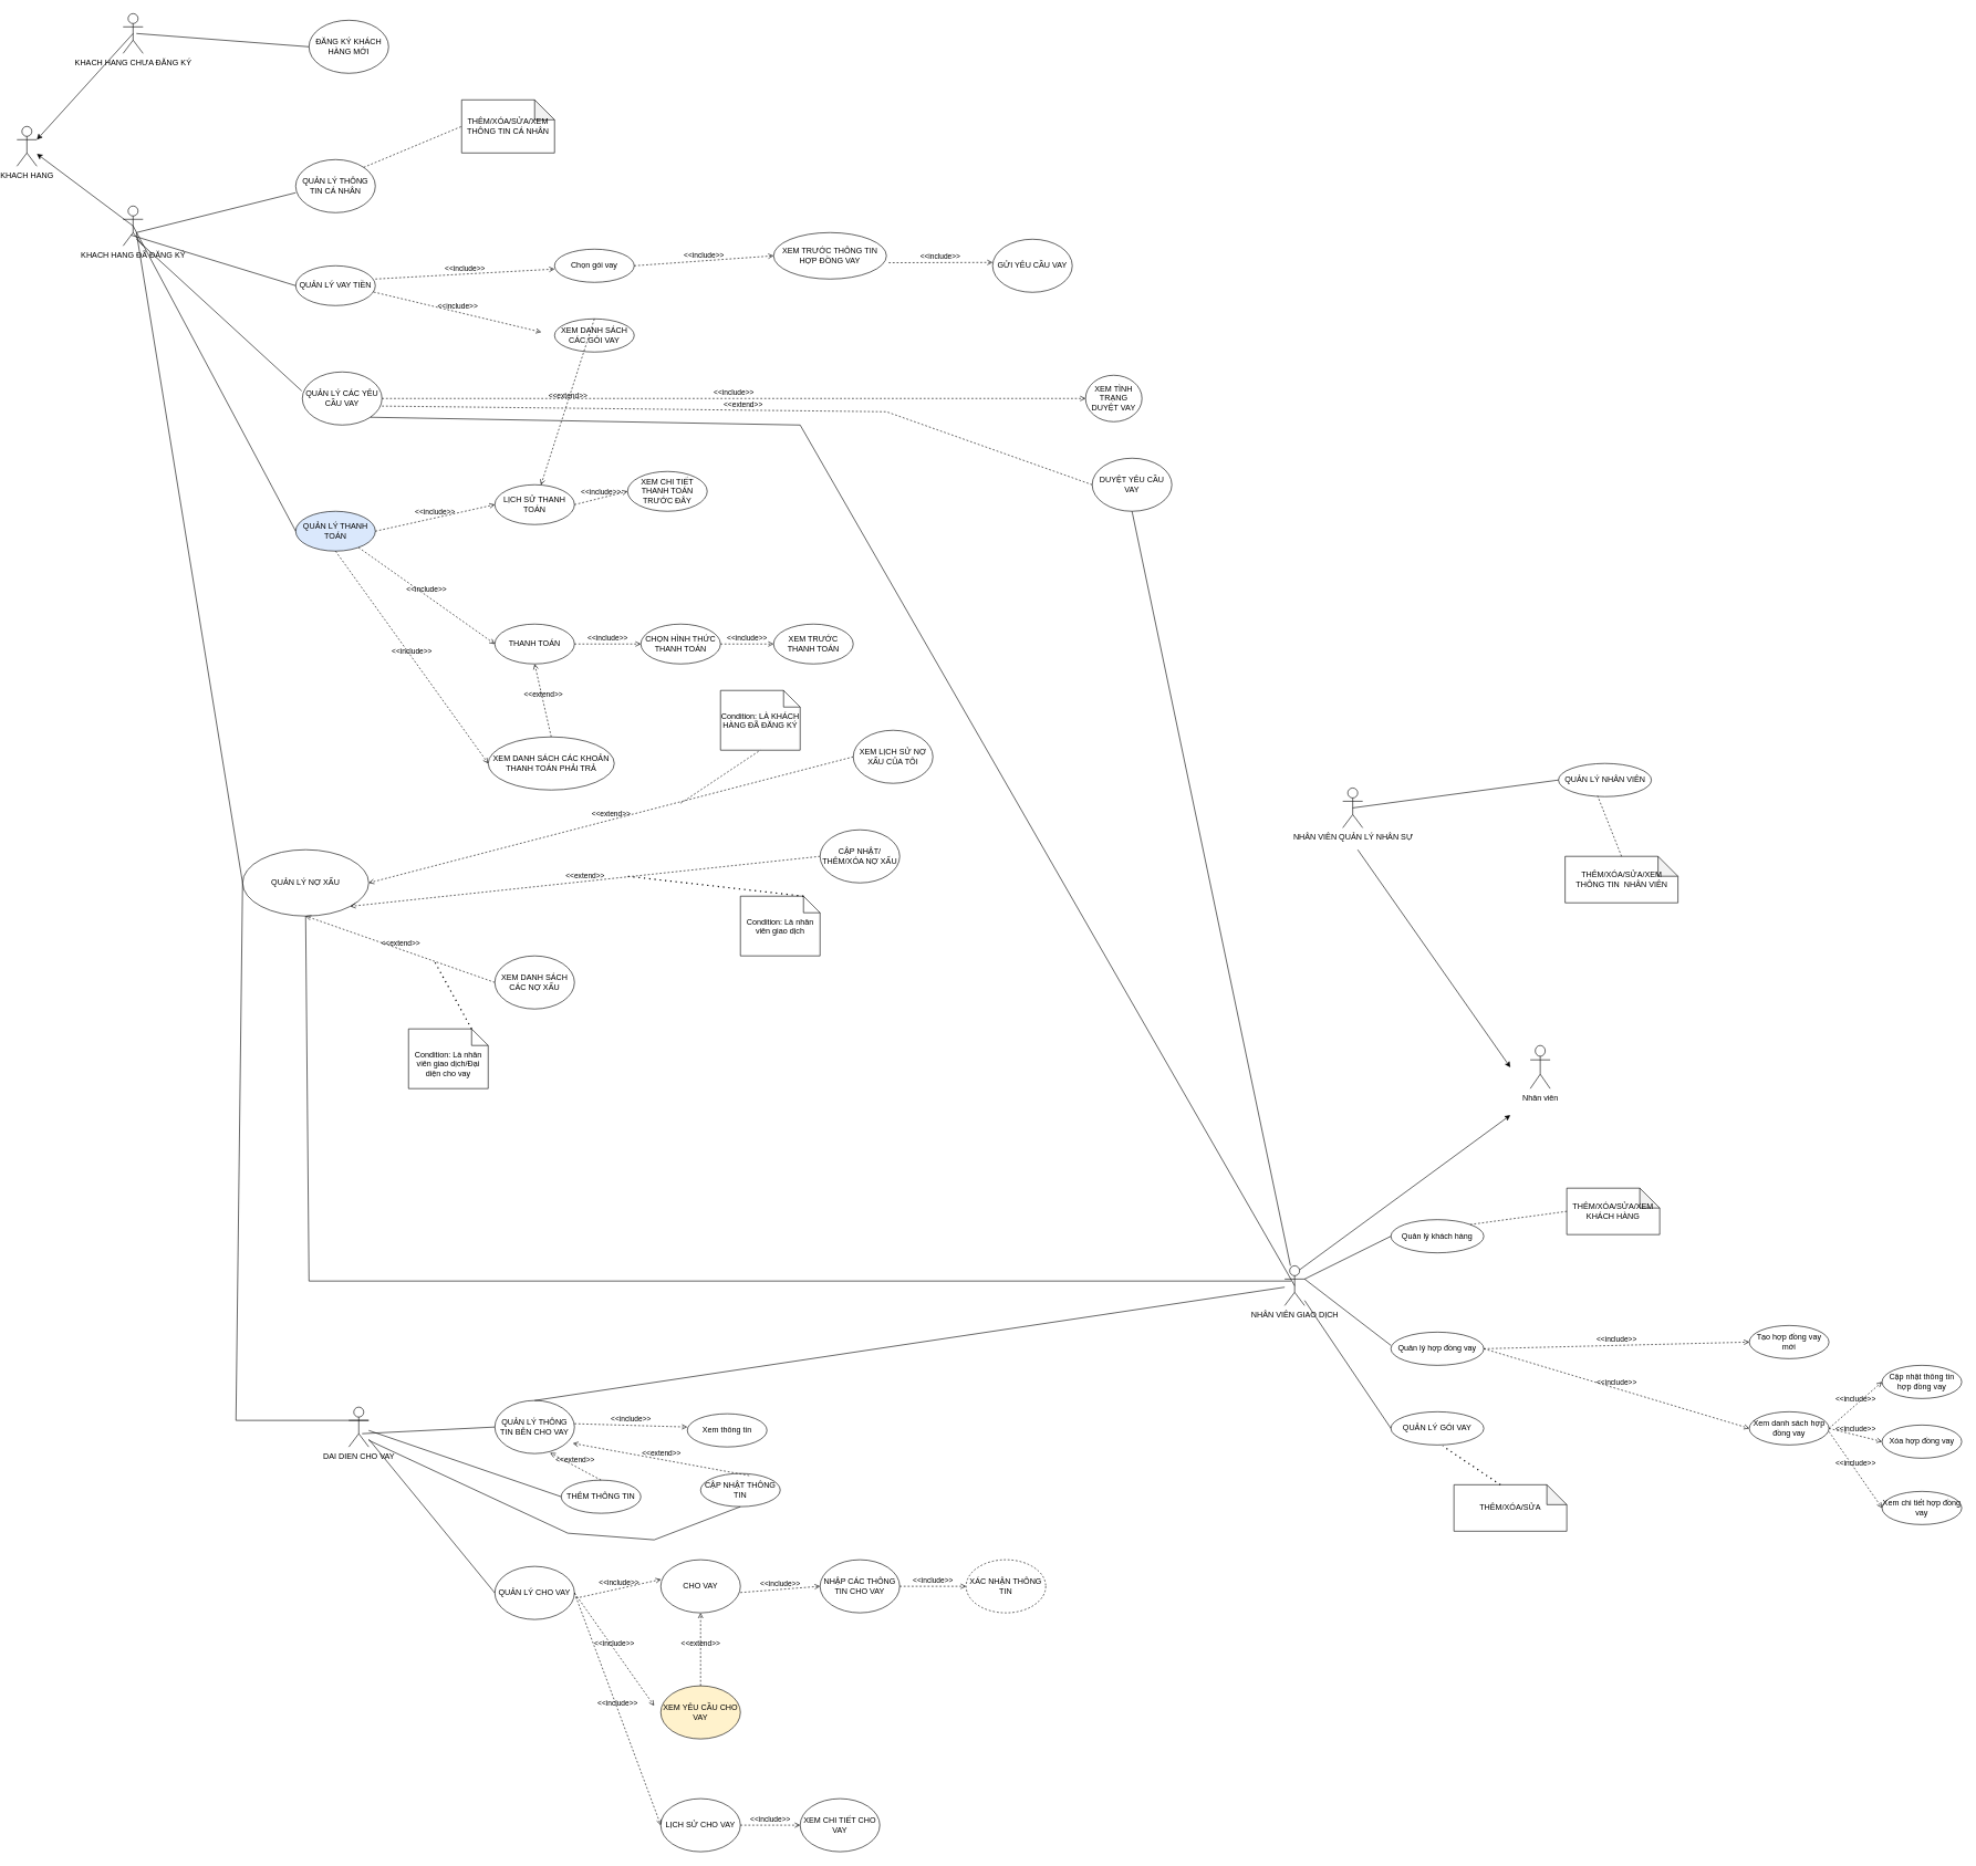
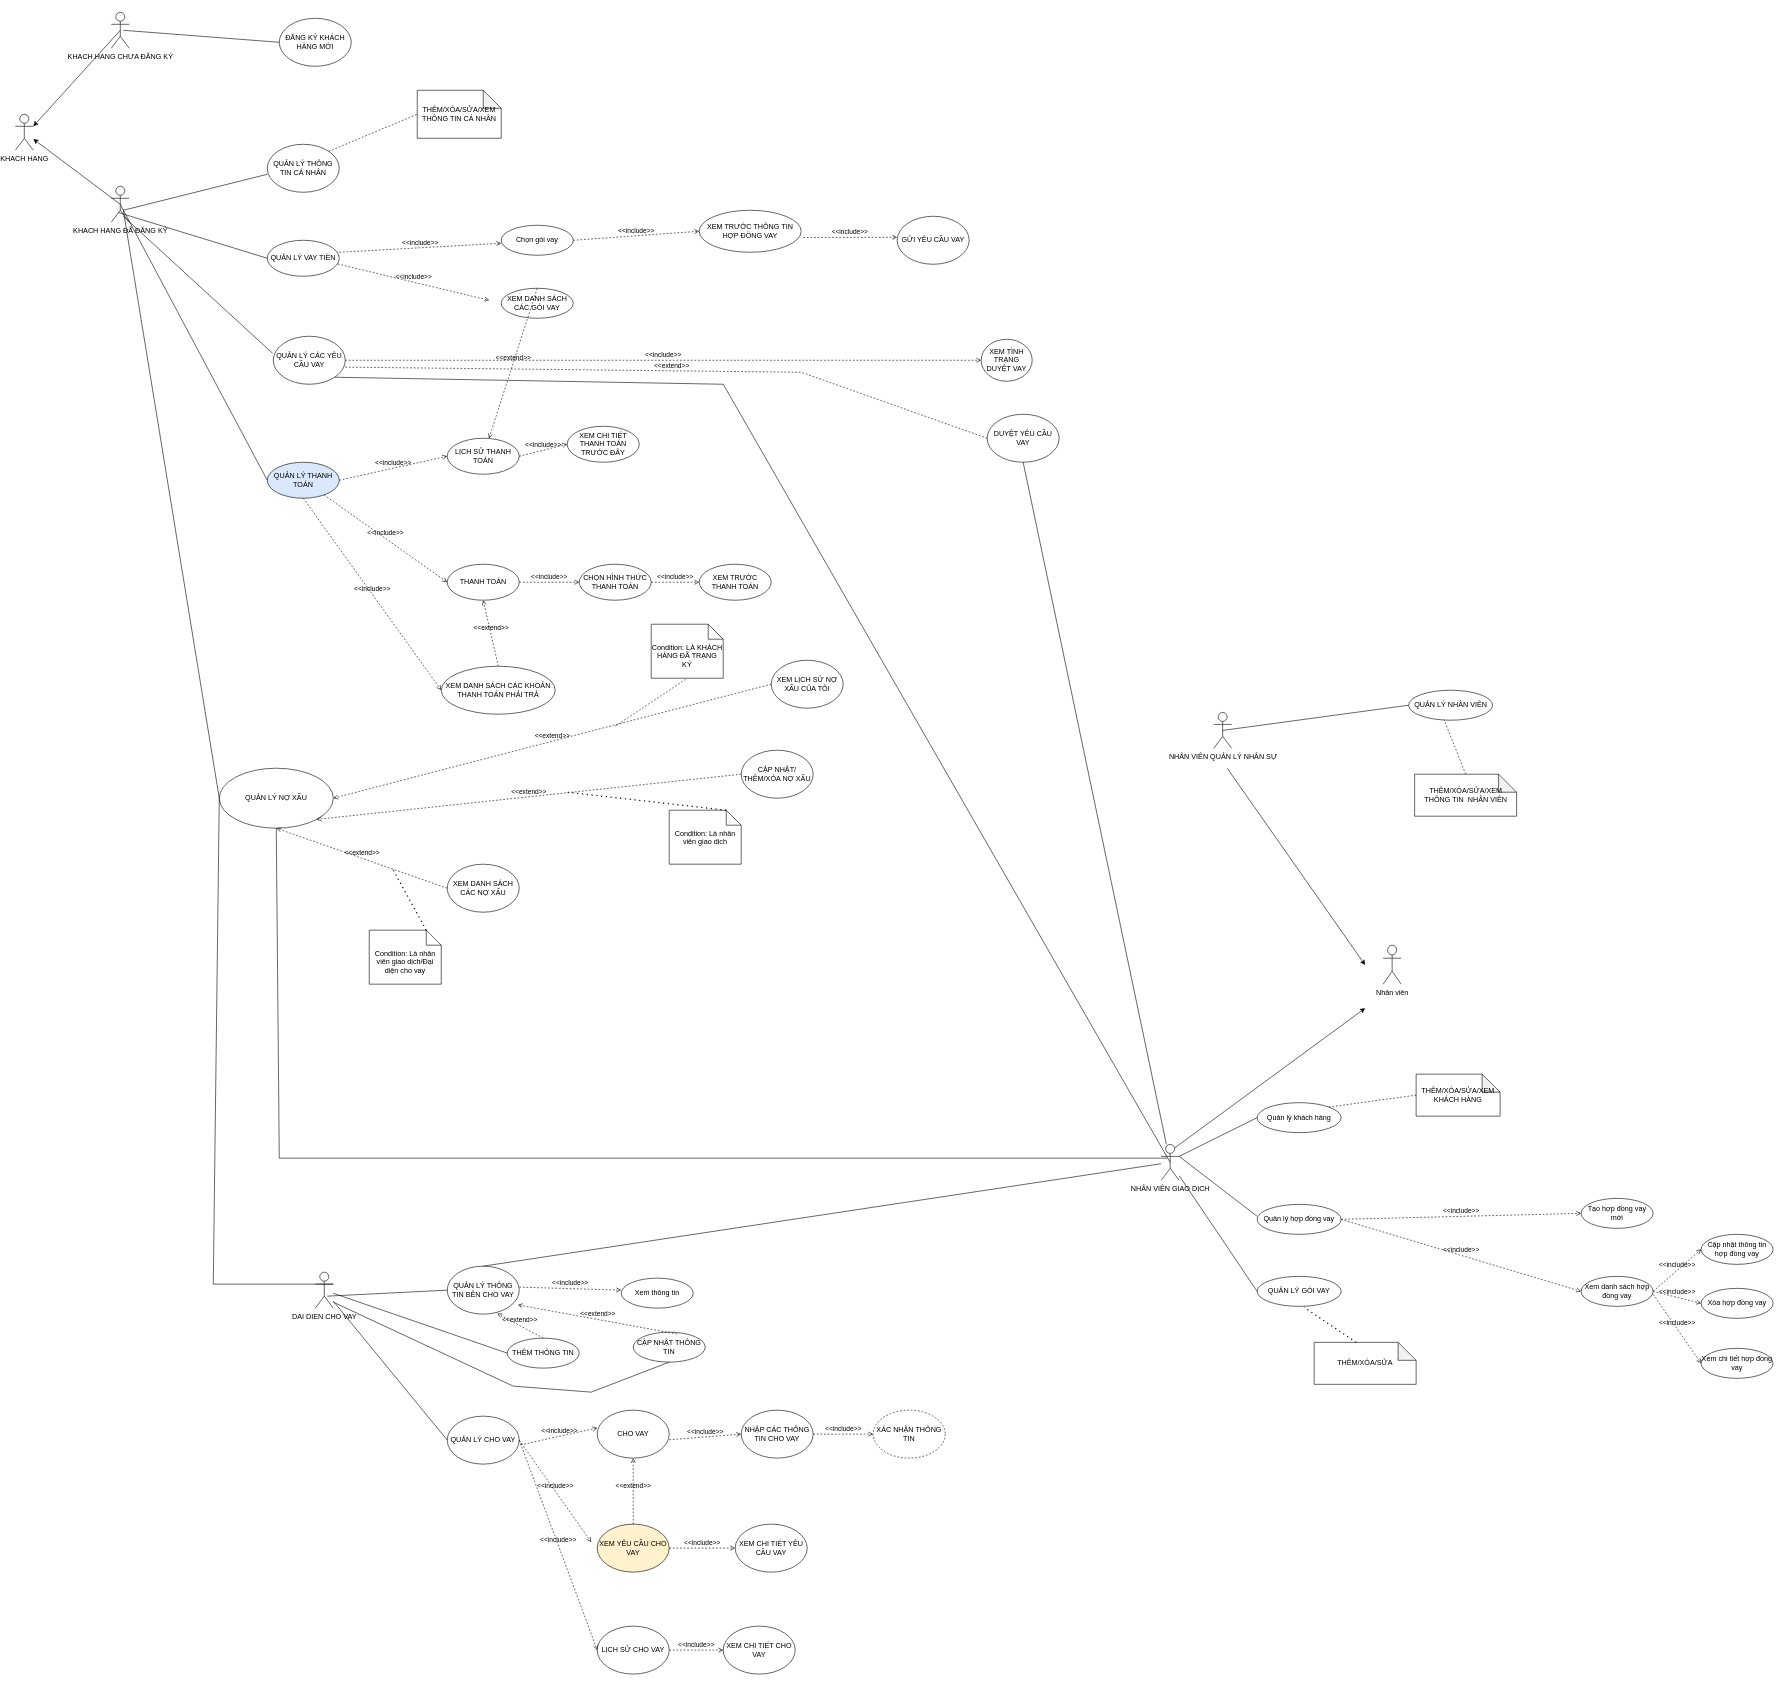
- <mxCell id="85" value="Condition: LÀ KHÁCH HÀNG ĐÃ ĐĂNG KÝ" style="shape=note2;boundedLbl=1;whiteSpace=wrap;html=1;size=25;verticalAlign=top;align=center;" vertex="1" parent="1"><mxGeometry x="1080" y="1040" width="120" height="90" as="geometry" /></mxCell>
+ <mxCell id="85" value="Condition: LÀ KHÁCH HÀNG ĐÃ TRẠNG KÝ" style="shape=note2;boundedLbl=1;whiteSpace=wrap;html=1;size=25;verticalAlign=top;align=center;" vertex="1" parent="1"><mxGeometry x="1080" y="1040" width="120" height="90" as="geometry" /></mxCell>
+ <mxCell id="66" value="&amp;lt;&amp;lt;include&amp;gt;&amp;gt;" style="html=1;verticalAlign=bottom;labelBackgroundColor=none;endArrow=open;endFill=0;dashed=1;rounded=0;exitX=1;exitY=0.5;exitDx=0;exitDy=0;entryX=0;entryY=0.5;entryDx=0;entryDy=0;" edge="1" parent="1" source="61" target="65"><mxGeometry width="160" relative="1" as="geometry"><mxPoint x="1110" y="2590" as="sourcePoint" /><mxPoint x="1220" y="2590" as="targetPoint" /></mxGeometry></mxCell>
+ <mxCell id="65" value="XEM CHI TIẾT YÊU CẦU VAY" style="ellipse;whiteSpace=wrap;html=1;" vertex="1" parent="1"><mxGeometry x="1220" y="2540" width="120" height="80" as="geometry" /></mxCell>
